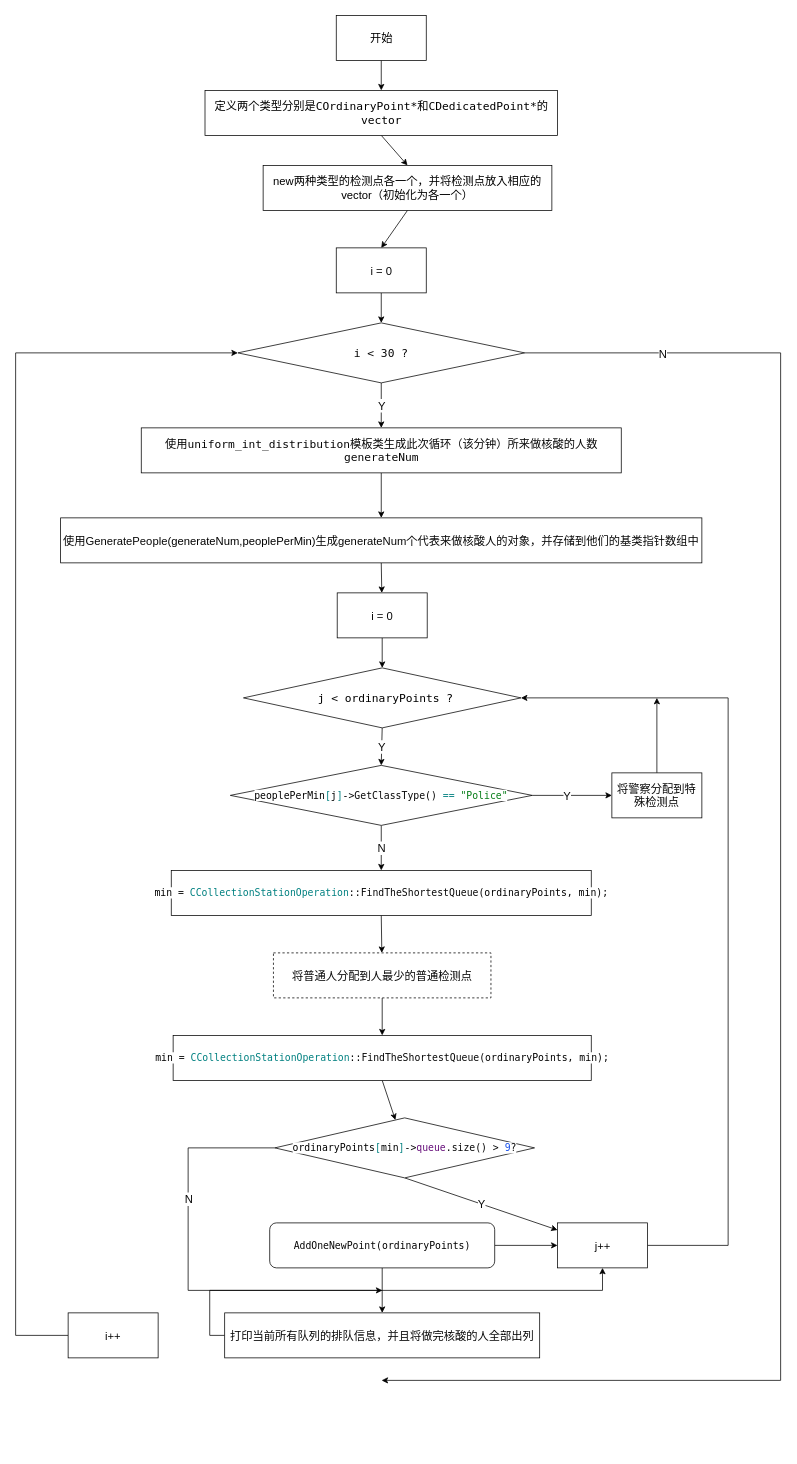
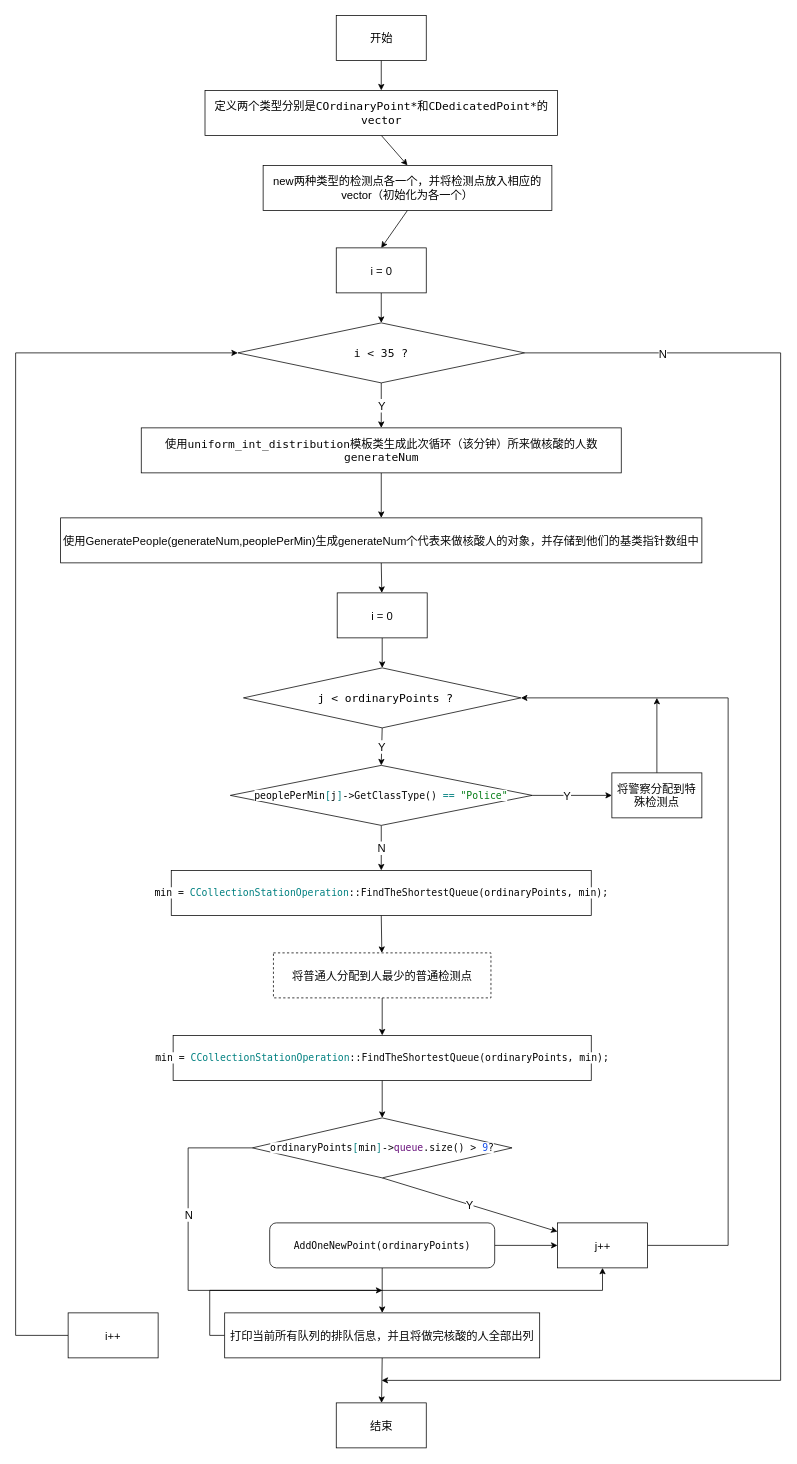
- <mxCell id="11" value="&lt;pre style=&quot;background-color: rgb(255, 255, 255); font-family: &amp;quot;JetBrains Mono&amp;quot;, monospace;&quot;&gt;&lt;pre style=&quot;font-family: &amp;quot;JetBrains Mono&amp;quot;, monospace;&quot;&gt;&lt;font color=&quot;#080808&quot; style=&quot;font-size: 15px;&quot;&gt;i &amp;lt; 30 ?&lt;/font&gt;&lt;/pre&gt;&lt;/pre&gt;" style="rhombus;whiteSpace=wrap;html=1;strokeWidth=1;fontSize=15;fontColor=#000000;" parent="1" vertex="1"><mxGeometry x="316.25" y="430" width="382.5" height="80" as="geometry" /></mxCell>
+ <mxCell id="11" value="&lt;pre style=&quot;background-color: rgb(255, 255, 255); font-family: &amp;quot;JetBrains Mono&amp;quot;, monospace;&quot;&gt;&lt;pre style=&quot;font-family: &amp;quot;JetBrains Mono&amp;quot;, monospace;&quot;&gt;&lt;font color=&quot;#080808&quot; style=&quot;font-size: 15px;&quot;&gt;i &amp;lt; 35 ?&lt;/font&gt;&lt;/pre&gt;&lt;/pre&gt;" style="rhombus;whiteSpace=wrap;html=1;strokeWidth=1;fontSize=15;fontColor=#000000;" parent="1" vertex="1"><mxGeometry x="316.25" y="430" width="382.5" height="80" as="geometry" /></mxCell>
- <mxCell id="31" value="&lt;pre style=&quot;background-color: rgb(255, 255, 255); font-family: &amp;quot;JetBrains Mono&amp;quot;, monospace; font-size: 9.8pt;&quot;&gt;&lt;span style=&quot;color:#000000;&quot;&gt;ordinaryPoints&lt;/span&gt;&lt;span style=&quot;color:#008080;&quot;&gt;[&lt;/span&gt;&lt;span style=&quot;color:#000000;&quot;&gt;min&lt;/span&gt;&lt;span style=&quot;color:#008080;&quot;&gt;]&lt;/span&gt;-&amp;gt;&lt;span style=&quot;color:#660e7a;&quot;&gt;queue&lt;/span&gt;.size() &amp;gt; &lt;span style=&quot;color:#1750eb;&quot;&gt;9&lt;/span&gt;?&lt;/pre&gt;" style="rhombus;whiteSpace=wrap;html=1;strokeWidth=1;fontFamily=Helvetica;fontSize=15;fontColor=#080808;" parent="1" vertex="1"><mxGeometry x="365.63" y="1490" width="346.25" height="80" as="geometry" /></mxCell>
+ <mxCell id="31" value="&lt;pre style=&quot;background-color: rgb(255, 255, 255); font-family: &amp;quot;JetBrains Mono&amp;quot;, monospace; font-size: 9.8pt;&quot;&gt;&lt;span style=&quot;color:#000000;&quot;&gt;ordinaryPoints&lt;/span&gt;&lt;span style=&quot;color:#008080;&quot;&gt;[&lt;/span&gt;&lt;span style=&quot;color:#000000;&quot;&gt;min&lt;/span&gt;&lt;span style=&quot;color:#008080;&quot;&gt;]&lt;/span&gt;-&amp;gt;&lt;span style=&quot;color:#660e7a;&quot;&gt;queue&lt;/span&gt;.size() &amp;gt; &lt;span style=&quot;color:#1750eb;&quot;&gt;9&lt;/span&gt;?&lt;/pre&gt;" style="rhombus;whiteSpace=wrap;html=1;strokeWidth=1;fontFamily=Helvetica;fontSize=15;fontColor=#080808;" parent="1" vertex="1"><mxGeometry x="335.63" y="1490" width="346.25" height="80" as="geometry" /></mxCell>
+ <mxCell id="40" style="rounded=0;orthogonalLoop=1;jettySize=auto;html=1;exitX=0.5;exitY=1;exitDx=0;exitDy=0;fontFamily=Helvetica;fontSize=15;fontColor=#080808;" parent="1" source="42" target="36" edge="1"><mxGeometry relative="1" as="geometry" /></mxCell>
+ <mxCell id="36" value="&lt;font style=&quot;font-size: 15px;&quot;&gt;结束&lt;/font&gt;" style="rounded=0;whiteSpace=wrap;html=1;strokeWidth=1;fontFamily=Helvetica;fontSize=13;fontColor=#080808;" parent="1" vertex="1"><mxGeometry x="447.5" y="1870" width="120" height="60" as="geometry" /></mxCell>
